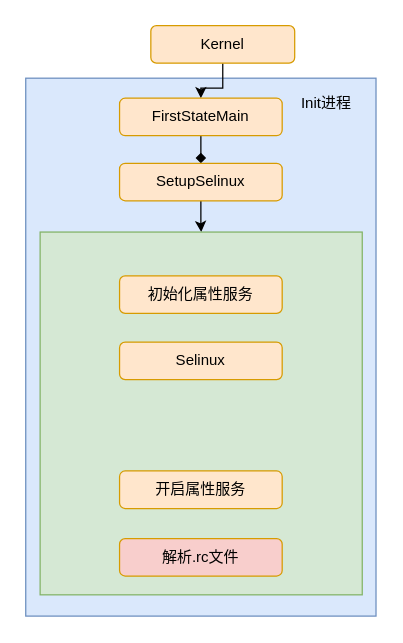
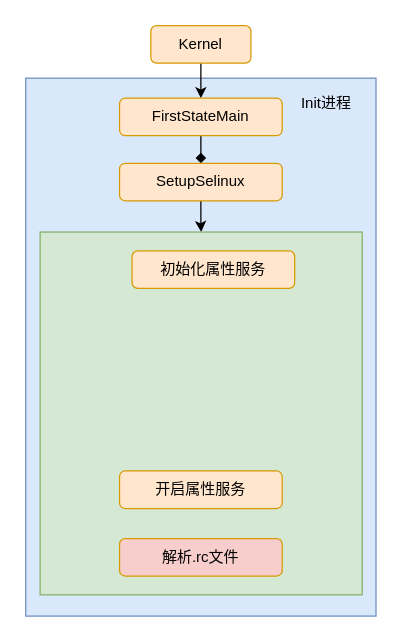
- <mxCell id="4" value="Kernel" style="rounded=1;whiteSpace=wrap;html=1;fillColor=#ffe6cc;strokeColor=#d79b00;" vertex="1" parent="1"><mxGeometry x="120" y="20" width="115" height="30" as="geometry" /></mxCell>
+ <mxCell id="4" value="Kernel" style="rounded=1;whiteSpace=wrap;html=1;fillColor=#ffe6cc;strokeColor=#d79b00;" vertex="1" parent="1"><mxGeometry x="120" y="20" width="80" height="30" as="geometry" /></mxCell>
- <mxCell id="12" value="初始化属性服务" style="rounded=1;whiteSpace=wrap;html=1;fillColor=#ffe6cc;strokeColor=#d79b00;" vertex="1" parent="10"><mxGeometry x="63.5" y="35" width="130" height="30" as="geometry" /></mxCell>
+ <mxCell id="12" value="初始化属性服务" style="rounded=1;whiteSpace=wrap;html=1;fillColor=#ffe6cc;strokeColor=#d79b00;" vertex="1" parent="10"><mxGeometry x="73.5" y="15" width="130" height="30" as="geometry" /></mxCell>
- <mxCell id="13" value="Selinux" style="rounded=1;whiteSpace=wrap;html=1;fillColor=#ffe6cc;strokeColor=#d79b00;" vertex="1" parent="10"><mxGeometry x="63.5" y="88" width="130" height="30" as="geometry" /></mxCell>
